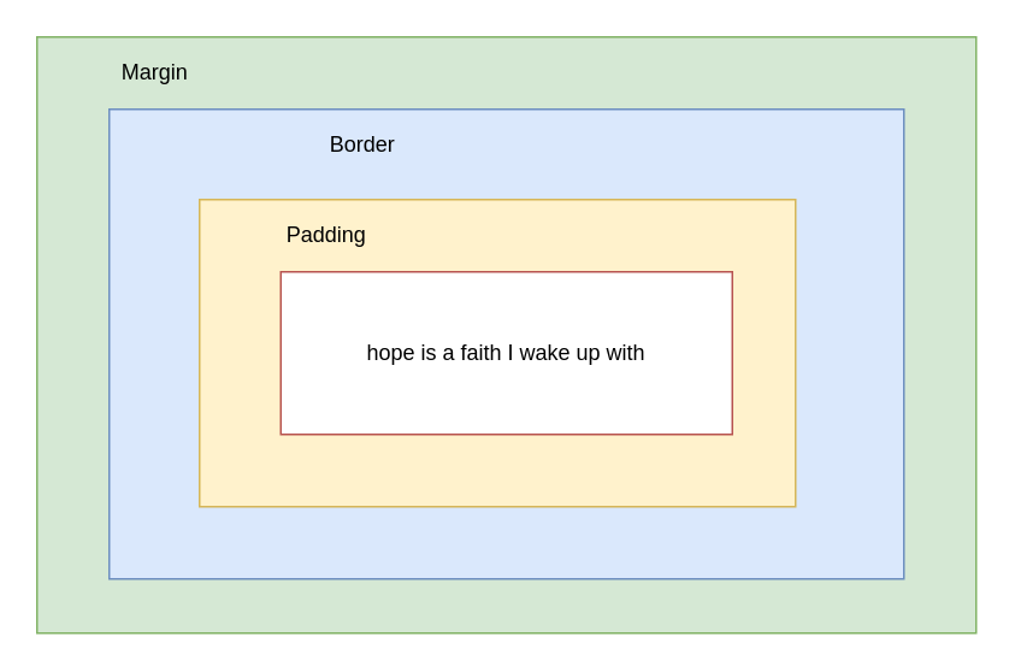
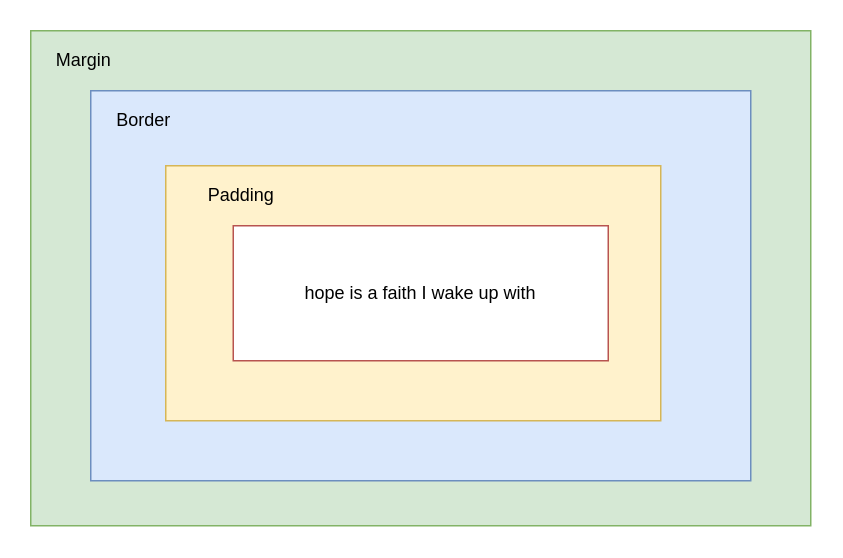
- <mxCell id="3" value="Margin" style="text;html=1;align=center;verticalAlign=middle;resizable=0;points=[];autosize=1;" parent="1" vertex="1"><mxGeometry x="60" y="30" width="50" height="20" as="geometry" /></mxCell>
+ <mxCell id="3" value="Margin" style="text;html=1;align=center;verticalAlign=middle;resizable=0;points=[];autosize=1;" parent="1" vertex="1"><mxGeometry x="30" y="30" width="50" height="20" as="geometry" /></mxCell>
- <mxCell id="5" value="Border" style="text;html=1;align=center;verticalAlign=middle;resizable=0;points=[];autosize=1;" parent="1" vertex="1"><mxGeometry x="175" y="70" width="50" height="20" as="geometry" /></mxCell>
+ <mxCell id="5" value="Border" style="text;html=1;align=center;verticalAlign=middle;resizable=0;points=[];autosize=1;" parent="1" vertex="1"><mxGeometry x="70" y="70" width="50" height="20" as="geometry" /></mxCell>
- <mxCell id="7" value="Padding" style="text;html=1;align=center;verticalAlign=middle;resizable=0;points=[];autosize=1;" parent="1" vertex="1"><mxGeometry x="150" y="120" width="60" height="20" as="geometry" /></mxCell>
+ <mxCell id="7" value="Padding" style="text;html=1;align=center;verticalAlign=middle;resizable=0;points=[];autosize=1;" parent="1" vertex="1"><mxGeometry x="130" y="120" width="60" height="20" as="geometry" /></mxCell>
